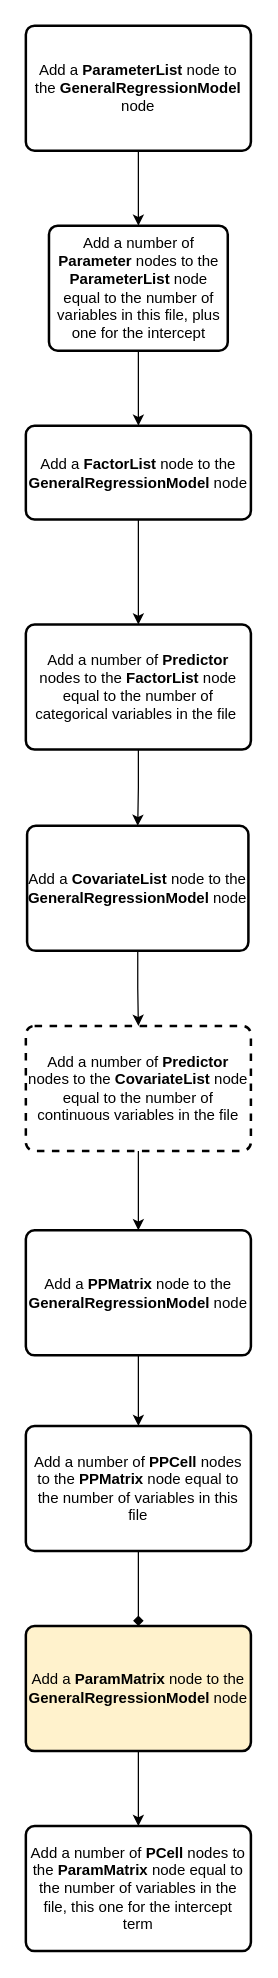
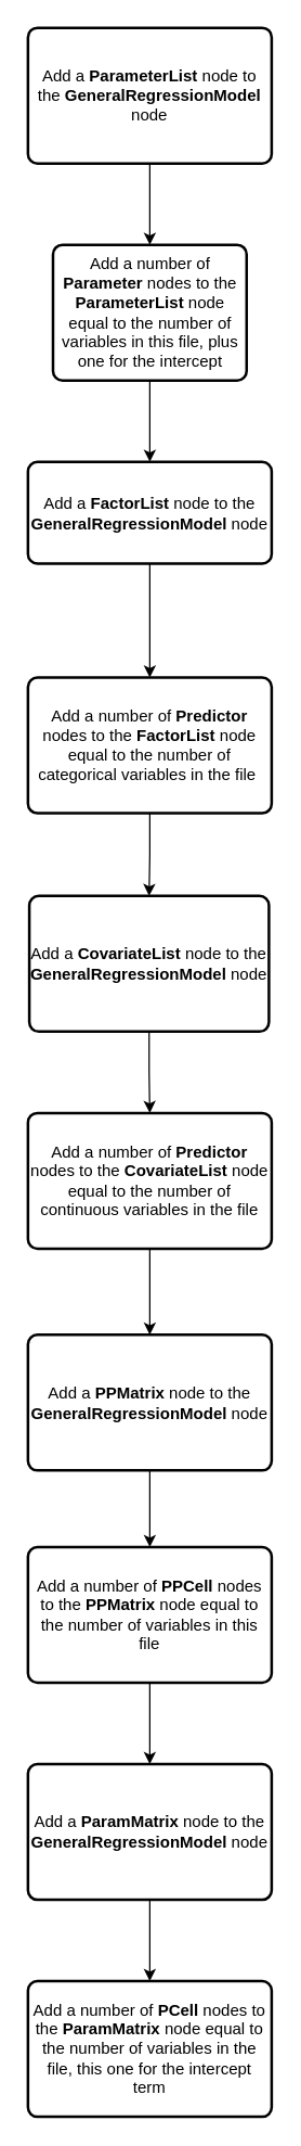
- <mxCell id="13" value="Add a number of &lt;b&gt;Predictor &lt;/b&gt;nodes to the &lt;b&gt;CovariateList &lt;/b&gt;node equal to the number of continuous variables in the file" style="rounded=1;whiteSpace=wrap;html=1;absoluteArcSize=1;arcSize=14;strokeWidth=2;dashed=1;" parent="1" vertex="1"><mxGeometry x="20" y="820" width="180" height="100" as="geometry" /></mxCell>
+ <mxCell id="13" value="Add a number of &lt;b&gt;Predictor &lt;/b&gt;nodes to the &lt;b&gt;CovariateList &lt;/b&gt;node equal to the number of continuous variables in the file" style="rounded=1;whiteSpace=wrap;html=1;absoluteArcSize=1;arcSize=14;strokeWidth=2;" parent="1" vertex="1"><mxGeometry x="20" y="820" width="180" height="100" as="geometry" /></mxCell>
- <mxCell id="16" value="" style="edgeStyle=orthogonalEdgeStyle;rounded=0;orthogonalLoop=1;jettySize=auto;html=1;endArrow=diamond;" parent="1" source="17" target="19" edge="1"><mxGeometry relative="1" as="geometry" /></mxCell>
+ <mxCell id="16" value="" style="edgeStyle=orthogonalEdgeStyle;rounded=0;orthogonalLoop=1;jettySize=auto;html=1;" parent="1" source="17" target="19" edge="1"><mxGeometry relative="1" as="geometry" /></mxCell>
- <mxCell id="19" value="Add a &lt;b&gt;ParamMatrix &lt;/b&gt;node to the &lt;b&gt;GeneralRegressionModel &lt;/b&gt;node" style="rounded=1;whiteSpace=wrap;html=1;absoluteArcSize=1;arcSize=14;strokeWidth=2;fillColor=#fff2cc;" parent="1" vertex="1"><mxGeometry x="20" y="1300" width="180" height="100" as="geometry" /></mxCell>
+ <mxCell id="19" value="Add a &lt;b&gt;ParamMatrix &lt;/b&gt;node to the &lt;b&gt;GeneralRegressionModel &lt;/b&gt;node" style="rounded=1;whiteSpace=wrap;html=1;absoluteArcSize=1;arcSize=14;strokeWidth=2;" parent="1" vertex="1"><mxGeometry x="20" y="1300" width="180" height="100" as="geometry" /></mxCell>
